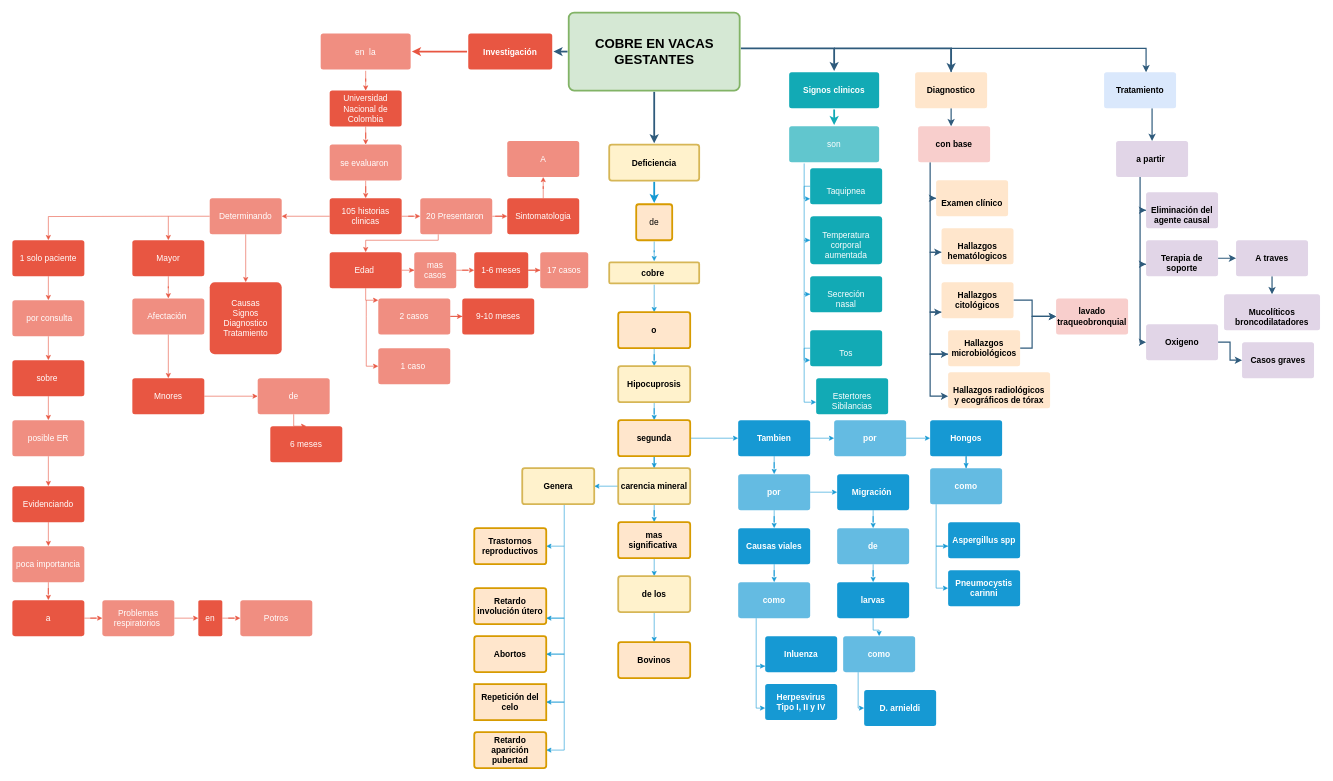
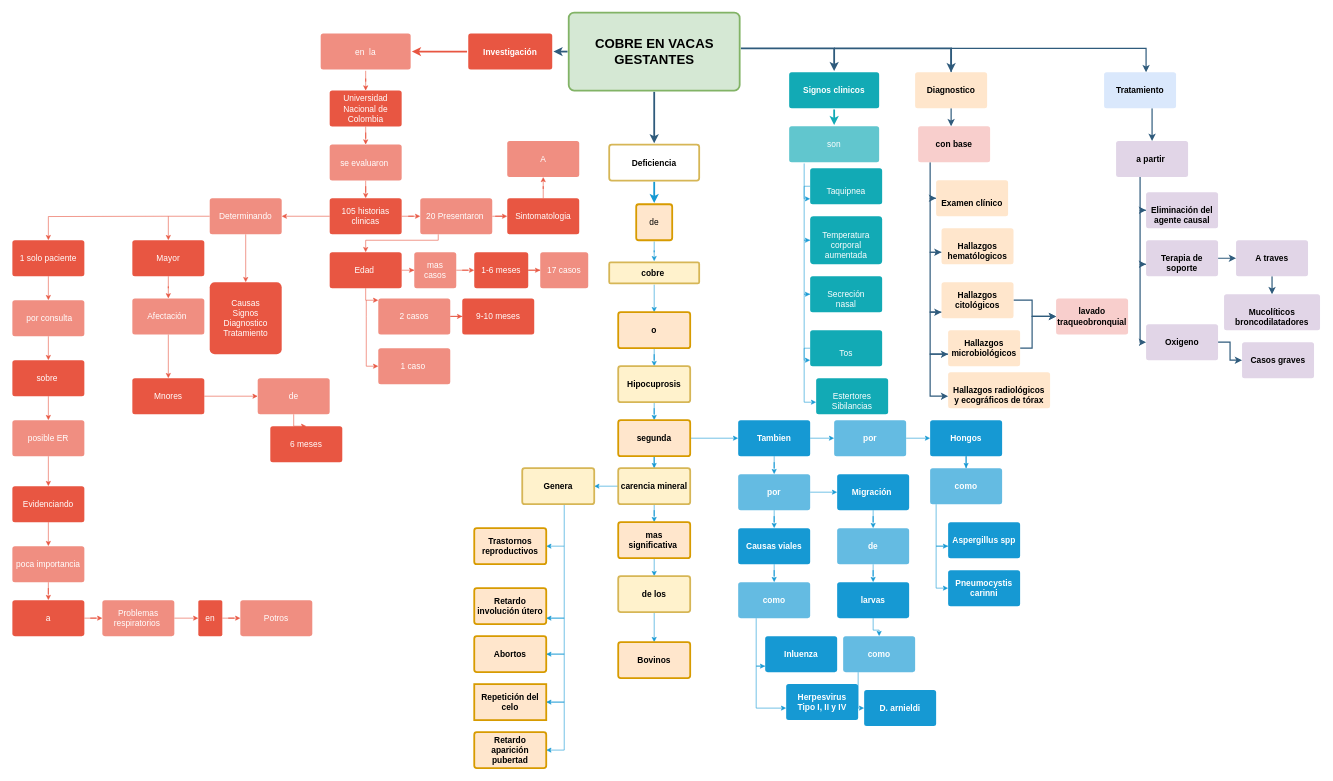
- <mxCell id="11" value="Deficiencia" style="rounded=1;whiteSpace=wrap;html=1;shadow=0;labelBackgroundColor=none;strokeColor=#d6b656;strokeWidth=3;fillColor=#fff2cc;fontFamily=Helvetica;fontSize=14;align=center;spacing=5;fontStyle=1;arcSize=7;perimeterSpacing=2;" parent="1" vertex="1"><mxGeometry x="1015" y="240.5" width="150" height="60" as="geometry" /></mxCell>
+ <mxCell id="11" value="Deficiencia" style="rounded=1;whiteSpace=wrap;html=1;shadow=0;labelBackgroundColor=none;strokeColor=#d6b656;strokeWidth=3;fillColor=#ffffff;fontFamily=Helvetica;fontSize=14;align=center;spacing=5;fontStyle=1;arcSize=7;perimeterSpacing=2;" parent="1" vertex="1"><mxGeometry x="1015" y="240.5" width="150" height="60" as="geometry" /></mxCell>
- <mxCell id="47" value="&#10;&#10; Herpesvirus Tipo I, II y IV&#10;&#10;" style="whiteSpace=wrap;html=1;rounded=1;shadow=0;fontSize=14;fontColor=#FFFFFF;fontStyle=1;strokeColor=none;strokeWidth=3;spacing=5;arcSize=7;fillColor=#1699D3;" parent="1" vertex="1"><mxGeometry x="1275" y="1140" width="120" height="60" as="geometry" /></mxCell>
+ <mxCell id="47" value="&#10;&#10; Herpesvirus Tipo I, II y IV&#10;&#10;" style="whiteSpace=wrap;html=1;rounded=1;shadow=0;fontSize=14;fontColor=#FFFFFF;fontStyle=1;strokeColor=none;strokeWidth=3;spacing=5;arcSize=7;fillColor=#1699D3;" parent="1" vertex="1"><mxGeometry x="1310" y="1140" width="120" height="60" as="geometry" /></mxCell>
